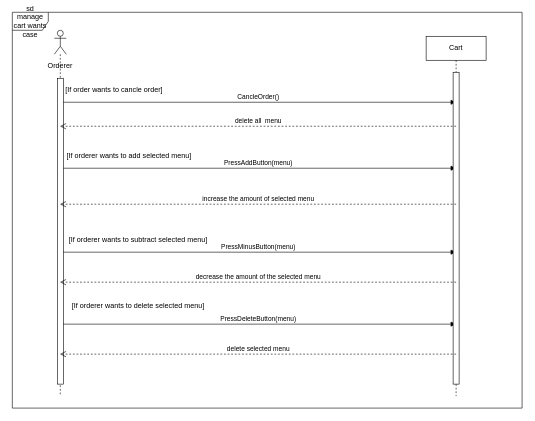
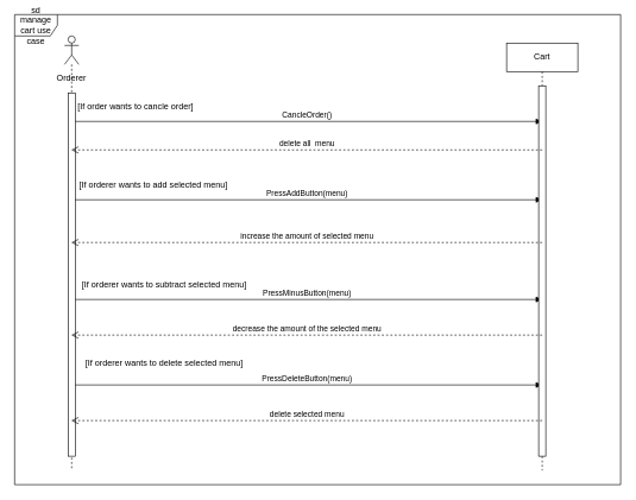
- <mxCell id="19" value="sd manage cart wants case" style="shape=umlFrame;whiteSpace=wrap;html=1;width=60;height=30;" vertex="1" parent="1"><mxGeometry x="20" y="20" width="850" height="660" as="geometry" /></mxCell>
+ <mxCell id="19" value="sd manage cart use case" style="shape=umlFrame;whiteSpace=wrap;html=1;width=60;height=30;" vertex="1" parent="1"><mxGeometry x="20" y="20" width="850" height="660" as="geometry" /></mxCell>
